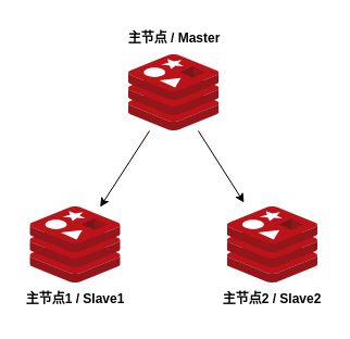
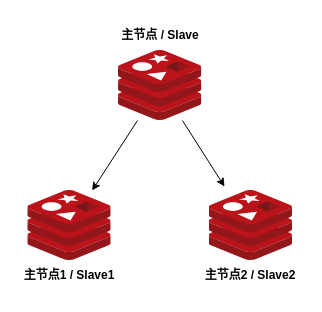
- <mxCell id="5" value="主节点 / Master" style="text;html=1;strokeColor=none;fillColor=none;align=center;verticalAlign=middle;whiteSpace=wrap;rounded=0;fontStyle=1" vertex="1" parent="1"><mxGeometry x="110.66" y="20" width="98" height="30" as="geometry" /></mxCell>
+ <mxCell id="5" value="主节点 / Slave" style="text;html=1;strokeColor=none;fillColor=none;align=center;verticalAlign=middle;whiteSpace=wrap;rounded=0;fontStyle=1" vertex="1" parent="1"><mxGeometry x="110.66" y="20" width="98" height="30" as="geometry" /></mxCell>
